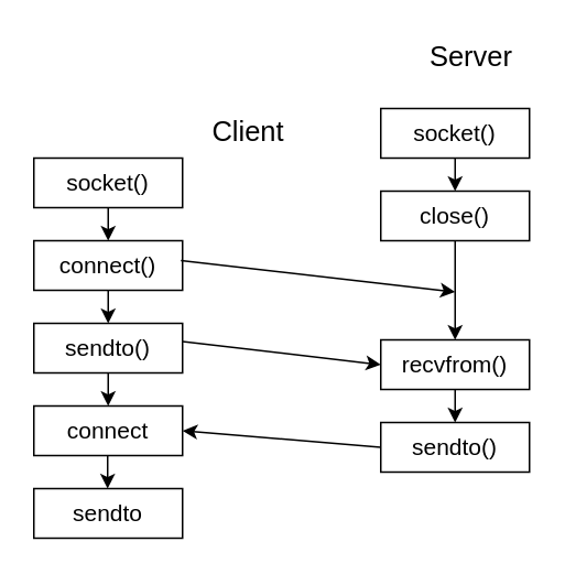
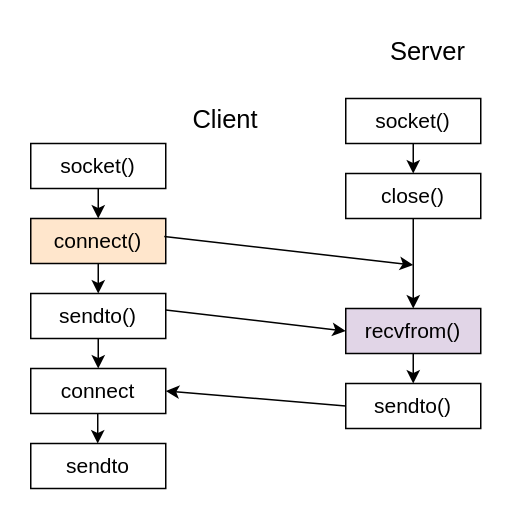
- <mxCell id="10" value="connect()" style="rounded=0;whiteSpace=wrap;html=1;fontSize=14;" parent="1" vertex="1"><mxGeometry x="20" y="145" width="90" height="30" as="geometry" /></mxCell>
+ <mxCell id="10" value="connect()" style="rounded=0;whiteSpace=wrap;html=1;fontSize=14;fillColor=#ffe6cc;" parent="1" vertex="1"><mxGeometry x="20" y="145" width="90" height="30" as="geometry" /></mxCell>
- <mxCell id="6" value="recvfrom()" style="rounded=0;whiteSpace=wrap;html=1;fontSize=14;" parent="1" vertex="1"><mxGeometry x="230" y="205" width="90" height="30" as="geometry" /></mxCell>
+ <mxCell id="6" value="recvfrom()" style="rounded=0;whiteSpace=wrap;html=1;fontSize=14;fillColor=#e1d5e7;" parent="1" vertex="1"><mxGeometry x="230" y="205" width="90" height="30" as="geometry" /></mxCell>
